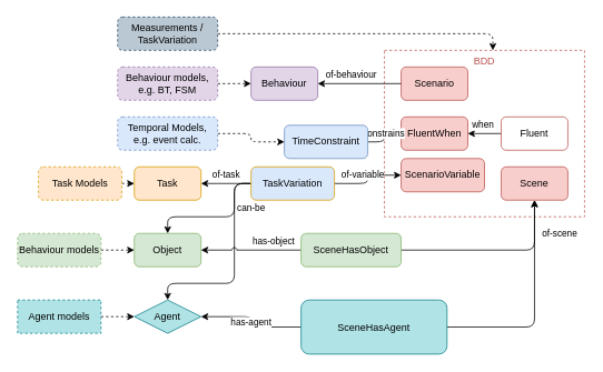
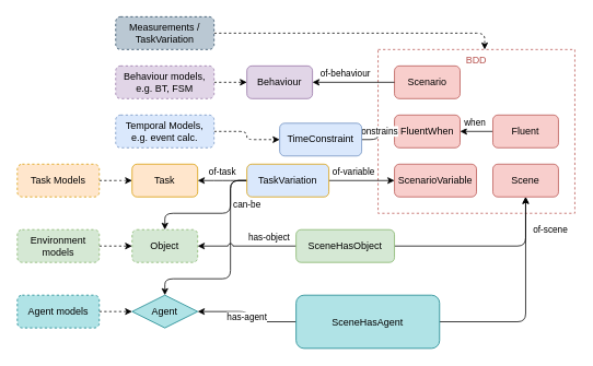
- <mxCell id="7" value="Fluent" style="rounded=1;whiteSpace=wrap;html=1;fillColor=#ffffff;strokeColor=#b85450;" vertex="1" parent="2"><mxGeometry x="140" y="80" width="80" height="40" as="geometry" /></mxCell>
+ <mxCell id="7" value="Fluent" style="rounded=1;whiteSpace=wrap;html=1;fillColor=#f8cecc;strokeColor=#b85450;" vertex="1" parent="2"><mxGeometry x="140" y="80" width="80" height="40" as="geometry" /></mxCell>
- <mxCell id="5" value="ScenarioVariable" style="rounded=1;whiteSpace=wrap;html=1;fillColor=#f8cecc;strokeColor=#b85450;" vertex="1" parent="2"><mxGeometry x="20" y="130" width="100" height="40" as="geometry" /></mxCell>
+ <mxCell id="5" value="ScenarioVariable" style="rounded=1;whiteSpace=wrap;html=1;fillColor=#f8cecc;strokeColor=#b85450;" vertex="1" parent="2"><mxGeometry x="20" y="140" width="100" height="40" as="geometry" /></mxCell>
- <mxCell id="29" value="Task Models" style="rounded=1;whiteSpace=wrap;html=1;fillColor=#ffe6cc;strokeColor=#d79b00;dashed=1;" vertex="1" parent="1"><mxGeometry x="45" y="200" width="100" height="40" as="geometry" /></mxCell>
+ <mxCell id="29" value="Task Models" style="rounded=1;whiteSpace=wrap;html=1;fillColor=#ffe6cc;strokeColor=#d79b00;dashed=1;" vertex="1" parent="1"><mxGeometry x="20" y="200" width="100" height="40" as="geometry" /></mxCell>
- <mxCell id="17" value="Behaviour models" style="rounded=1;whiteSpace=wrap;html=1;fillColor=#d5e8d4;strokeColor=#82b366;dashed=1;" vertex="1" parent="1"><mxGeometry x="20" y="280" width="100" height="40" as="geometry" /></mxCell>
+ <mxCell id="17" value="Environment models" style="rounded=1;whiteSpace=wrap;html=1;fillColor=#d5e8d4;strokeColor=#82b366;dashed=1;" vertex="1" parent="1"><mxGeometry x="20" y="280" width="100" height="40" as="geometry" /></mxCell>
- <mxCell id="32" value="Object" style="rounded=1;whiteSpace=wrap;html=1;fillColor=#d5e8d4;strokeColor=#82b366;" vertex="1" parent="1"><mxGeometry x="160" y="280" width="80" height="40" as="geometry" /></mxCell>
+ <mxCell id="32" value="Object" style="rounded=1;whiteSpace=wrap;html=1;fillColor=#d5e8d4;strokeColor=#82b366;dashed=1;" vertex="1" parent="1"><mxGeometry x="160" y="280" width="80" height="40" as="geometry" /></mxCell>
- <mxCell id="31" value="Agent&amp;nbsp;models" style="whiteSpace=wrap;html=1;fillColor=#b0e3e6;strokeColor=#0e8088;dashed=1;rounded=0;" vertex="1" parent="1"><mxGeometry x="20" y="360" width="100" height="40" as="geometry" /></mxCell>
+ <mxCell id="31" value="Agent&amp;nbsp;models" style="rounded=1;whiteSpace=wrap;html=1;fillColor=#b0e3e6;strokeColor=#0e8088;dashed=1;" vertex="1" parent="1"><mxGeometry x="20" y="360" width="100" height="40" as="geometry" /></mxCell>
